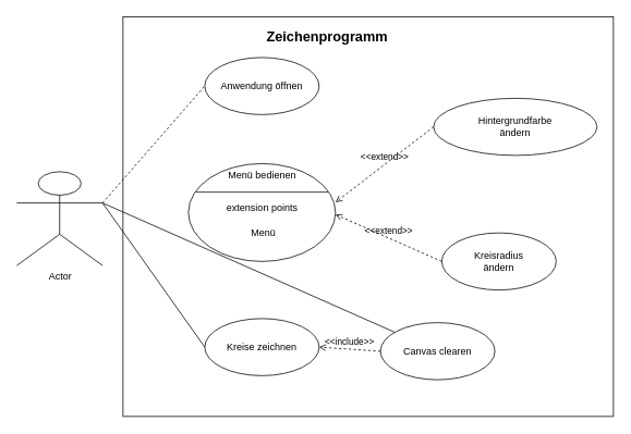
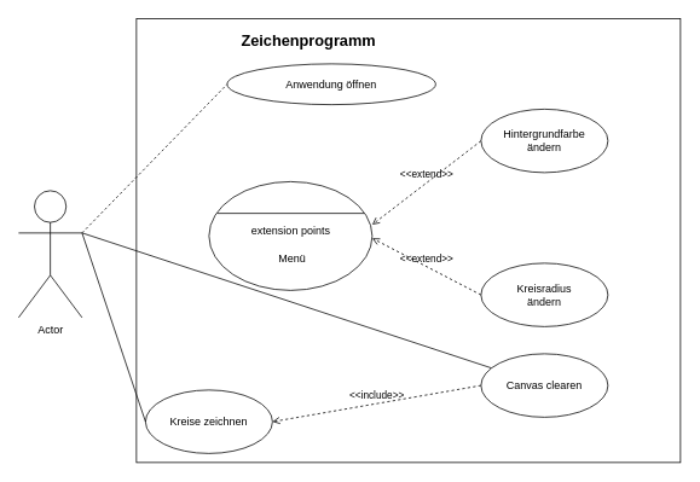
- <mxCell id="21" value="&lt;b&gt;&lt;font style=&quot;font-size: 17px;&quot;&gt;Zeichenprogramm&lt;/font&gt;&lt;/b&gt;" style="text;html=1;strokeColor=none;fillColor=none;align=center;verticalAlign=middle;whiteSpace=wrap;rounded=0;" vertex="1" parent="1"><mxGeometry x="250" y="30" width="300" height="30" as="geometry" /></mxCell>
+ <mxCell id="21" value="&lt;b&gt;&lt;font style=&quot;font-size: 17px;&quot;&gt;Zeichenprogramm&lt;/font&gt;&lt;/b&gt;" style="text;html=1;strokeColor=none;fillColor=none;align=center;verticalAlign=middle;whiteSpace=wrap;rounded=0;" vertex="1" parent="1"><mxGeometry x="190" y="30" width="300" height="30" as="geometry" /></mxCell>
- <mxCell id="4" value="Anwendung öffnen" style="ellipse;whiteSpace=wrap;html=1;" vertex="1" parent="1"><mxGeometry x="250" y="70" width="140" height="70" as="geometry" /></mxCell>
+ <mxCell id="4" value="Anwendung öffnen" style="ellipse;whiteSpace=wrap;html=1;" vertex="1" parent="1"><mxGeometry x="250" y="70" width="230" height="45" as="geometry" /></mxCell>
- <mxCell id="5" value="&lt;div&gt;Hintergrundfarbe &lt;br&gt;&lt;/div&gt;&lt;div&gt;ändern&lt;/div&gt;" style="ellipse;whiteSpace=wrap;html=1;" vertex="1" parent="1"><mxGeometry x="530" y="120" width="200" height="70" as="geometry" /></mxCell>
+ <mxCell id="5" value="&lt;div&gt;Hintergrundfarbe &lt;br&gt;&lt;/div&gt;&lt;div&gt;ändern&lt;/div&gt;" style="ellipse;whiteSpace=wrap;html=1;" vertex="1" parent="1"><mxGeometry x="530" y="120" width="140" height="70" as="geometry" /></mxCell>
- <mxCell id="14" value="Menü bedienen" style="html=1;strokeColor=none;fillColor=none;align=center;verticalAlign=middle;rotatable=0;" vertex="1" parent="13"><mxGeometry width="180" height="30" as="geometry" /></mxCell>
- <mxCell id="3" value="Actor" style="shape=umlActor;verticalLabelPosition=bottom;verticalAlign=top;html=1;" vertex="1" parent="1"><mxGeometry x="20" y="210" width="105" height="115" as="geometry" /></mxCell>
+ <mxCell id="3" value="Actor" style="shape=umlActor;verticalLabelPosition=bottom;verticalAlign=top;html=1;" vertex="1" parent="1"><mxGeometry x="20" y="210" width="70" height="140" as="geometry" /></mxCell>
- <mxCell id="6" value="&lt;div&gt;Kreisradius &lt;br&gt;&lt;/div&gt;&lt;div&gt;ändern&lt;/div&gt;" style="ellipse;whiteSpace=wrap;html=1;" vertex="1" parent="1"><mxGeometry x="540" y="285" width="140" height="70" as="geometry" /></mxCell>
+ <mxCell id="6" value="&lt;div&gt;Kreisradius &lt;br&gt;&lt;/div&gt;&lt;div&gt;ändern&lt;/div&gt;" style="ellipse;whiteSpace=wrap;html=1;" vertex="1" parent="1"><mxGeometry x="530" y="290" width="140" height="70" as="geometry" /></mxCell>
- <mxCell id="7" value="Kreise zeichnen" style="ellipse;whiteSpace=wrap;html=1;" vertex="1" parent="1"><mxGeometry x="250" y="390" width="140" height="70" as="geometry" /></mxCell>
+ <mxCell id="7" value="Kreise zeichnen" style="ellipse;whiteSpace=wrap;html=1;" vertex="1" parent="1"><mxGeometry x="160" y="430" width="140" height="70" as="geometry" /></mxCell>
- <mxCell id="19" value="&lt;div&gt;Canvas clearen&lt;/div&gt;" style="ellipse;whiteSpace=wrap;html=1;" vertex="1" parent="1"><mxGeometry x="465" y="395" width="140" height="70" as="geometry" /></mxCell>
+ <mxCell id="19" value="&lt;div&gt;Canvas clearen&lt;/div&gt;" style="ellipse;whiteSpace=wrap;html=1;" vertex="1" parent="1"><mxGeometry x="530" y="390" width="140" height="70" as="geometry" /></mxCell>
